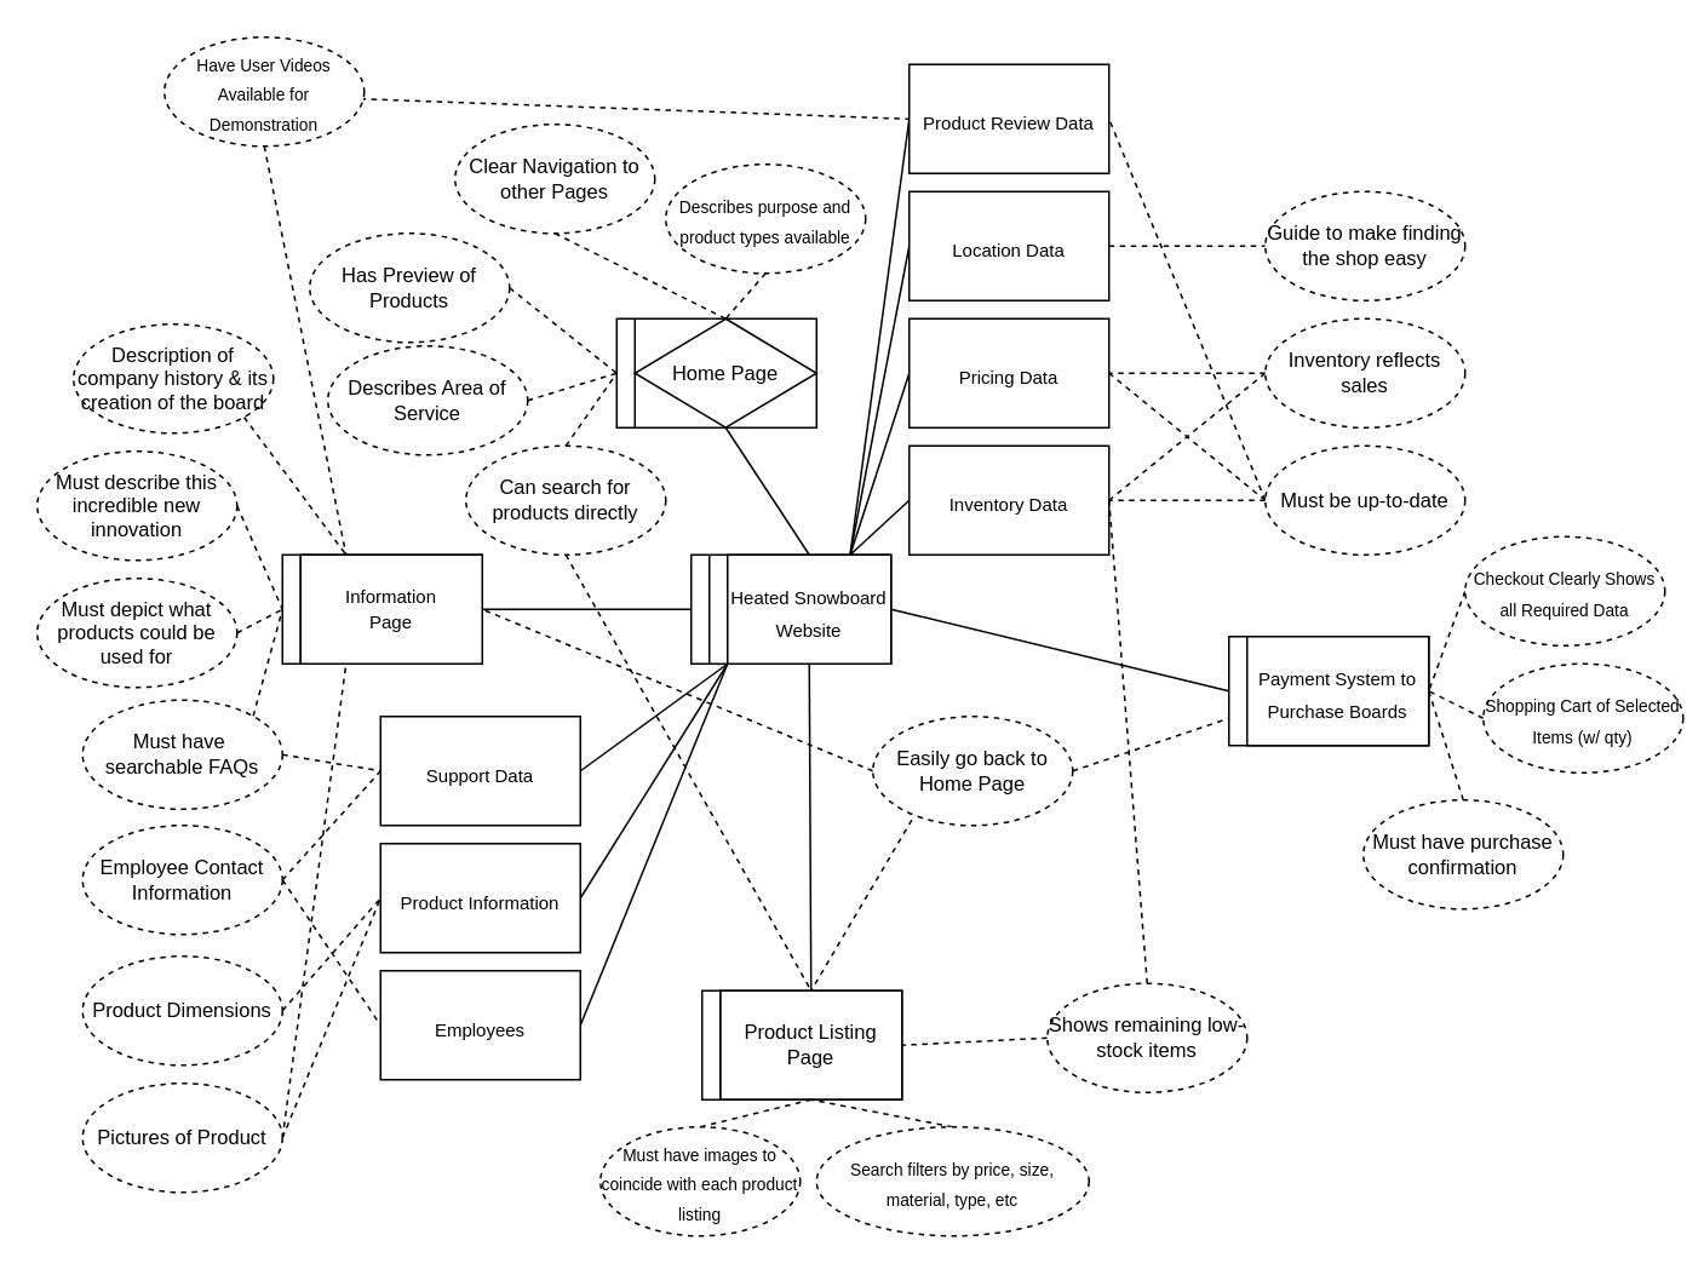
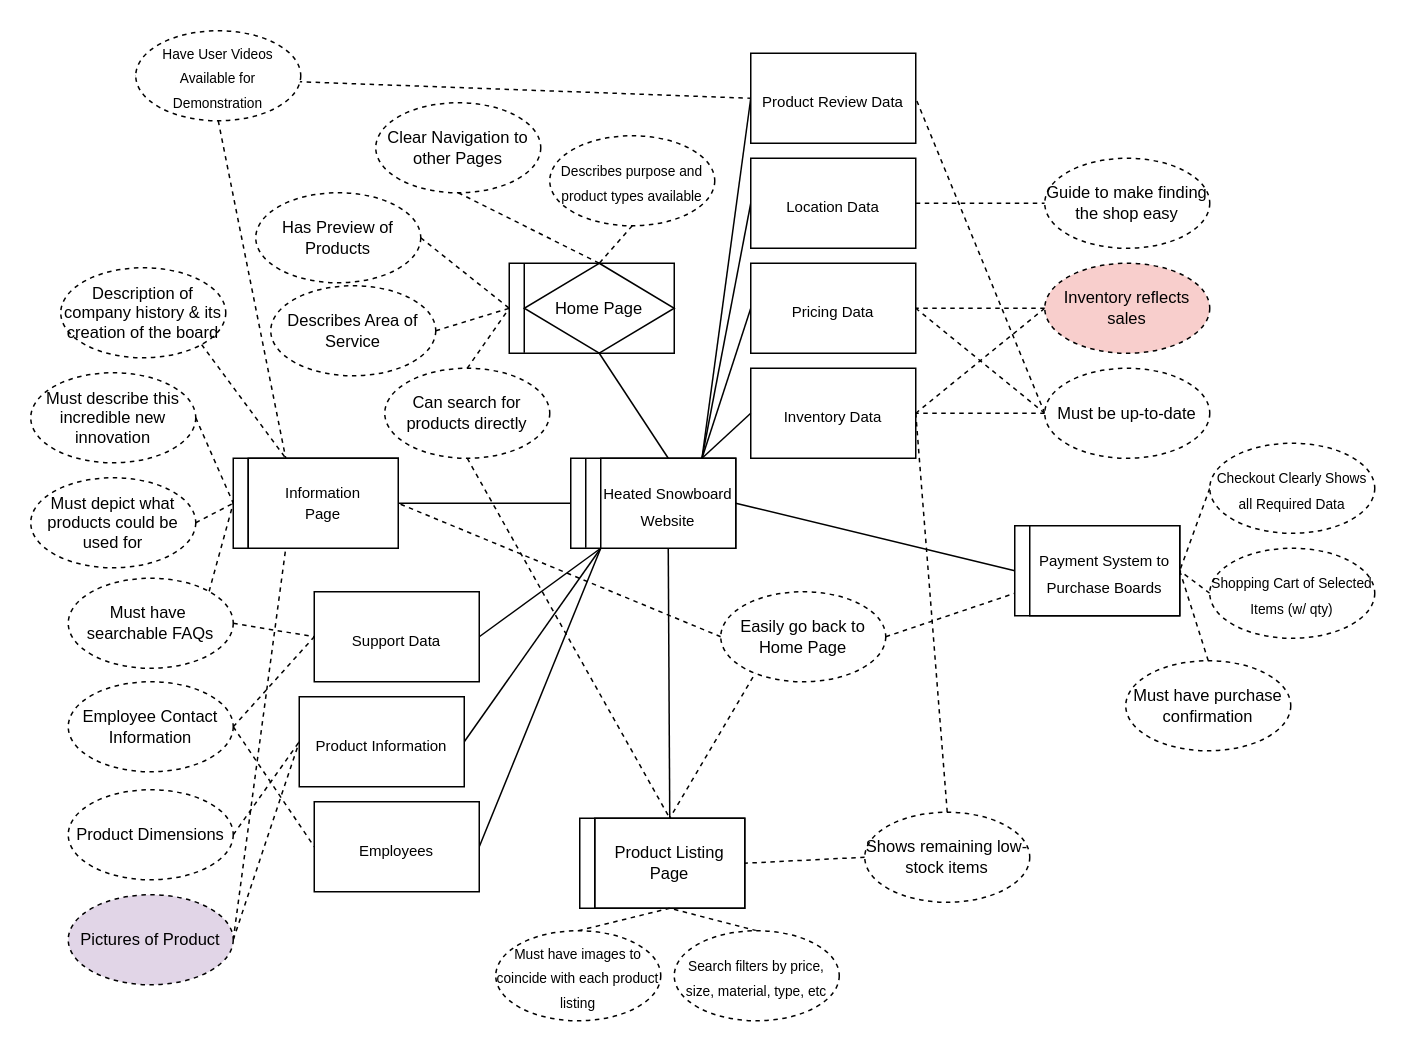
- <mxCell id="85" value="Inventory reflects sales" style="ellipse;whiteSpace=wrap;html=1;dashed=1;fontFamily=Helvetica;fontSize=11;fontColor=default;labelBackgroundColor=none;" vertex="1" parent="1"><mxGeometry x="696" y="175" width="110" height="60" as="geometry" /></mxCell>
+ <mxCell id="85" value="Inventory reflects sales" style="ellipse;whiteSpace=wrap;html=1;dashed=1;fontFamily=Helvetica;fontSize=11;fontColor=default;labelBackgroundColor=none;fillColor=#f8cecc;" vertex="1" parent="1"><mxGeometry x="696" y="175" width="110" height="60" as="geometry" /></mxCell>
- <mxCell id="60" value="&lt;sub&gt;Shopping Cart of Selected Items (w/ qty)&lt;/sub&gt;" style="ellipse;whiteSpace=wrap;html=1;dashed=1;fontFamily=Helvetica;fontSize=11;fontColor=default;labelBackgroundColor=none;" vertex="1" parent="1"><mxGeometry x="816" y="365" width="110" height="60" as="geometry" /></mxCell>
+ <mxCell id="60" value="&lt;sub&gt;Shopping Cart of Selected Items (w/ qty)&lt;/sub&gt;" style="ellipse;whiteSpace=wrap;html=1;dashed=1;fontFamily=Helvetica;fontSize=11;fontColor=default;labelBackgroundColor=none;" vertex="1" parent="1"><mxGeometry x="806" y="365" width="110" height="60" as="geometry" /></mxCell>
- <mxCell id="20" value="&lt;sub&gt;Product Information&lt;/sub&gt;" style="whiteSpace=wrap;html=1;" vertex="1" parent="1"><mxGeometry x="209" y="464" width="110" height="60" as="geometry" /></mxCell>
+ <mxCell id="20" value="&lt;sub&gt;Product Information&lt;/sub&gt;" style="whiteSpace=wrap;html=1;" vertex="1" parent="1"><mxGeometry x="199" y="464" width="110" height="60" as="geometry" /></mxCell>
- <mxCell id="46" value="Pictures of Product" style="ellipse;whiteSpace=wrap;html=1;dashed=1;fontFamily=Helvetica;fontSize=11;fontColor=default;labelBackgroundColor=none;" vertex="1" parent="1"><mxGeometry x="45" y="596" width="110" height="60" as="geometry" /></mxCell>
+ <mxCell id="46" value="Pictures of Product" style="ellipse;whiteSpace=wrap;html=1;dashed=1;fontFamily=Helvetica;fontSize=11;fontColor=default;labelBackgroundColor=none;fillColor=#e1d5e7;" vertex="1" parent="1"><mxGeometry x="45" y="596" width="110" height="60" as="geometry" /></mxCell>
- <mxCell id="87" value="&lt;sub&gt;Search filters by price, size, material, type, etc &lt;/sub&gt;" style="ellipse;whiteSpace=wrap;html=1;dashed=1;fontFamily=Helvetica;fontSize=11;fontColor=default;labelBackgroundColor=none;" vertex="1" parent="1"><mxGeometry x="449" y="620" width="150" height="60" as="geometry" /></mxCell>
+ <mxCell id="87" value="&lt;sub&gt;Search filters by price, size, material, type, etc &lt;/sub&gt;" style="ellipse;whiteSpace=wrap;html=1;dashed=1;fontFamily=Helvetica;fontSize=11;fontColor=default;labelBackgroundColor=none;" vertex="1" parent="1"><mxGeometry x="449" y="620" width="110" height="60" as="geometry" /></mxCell>
